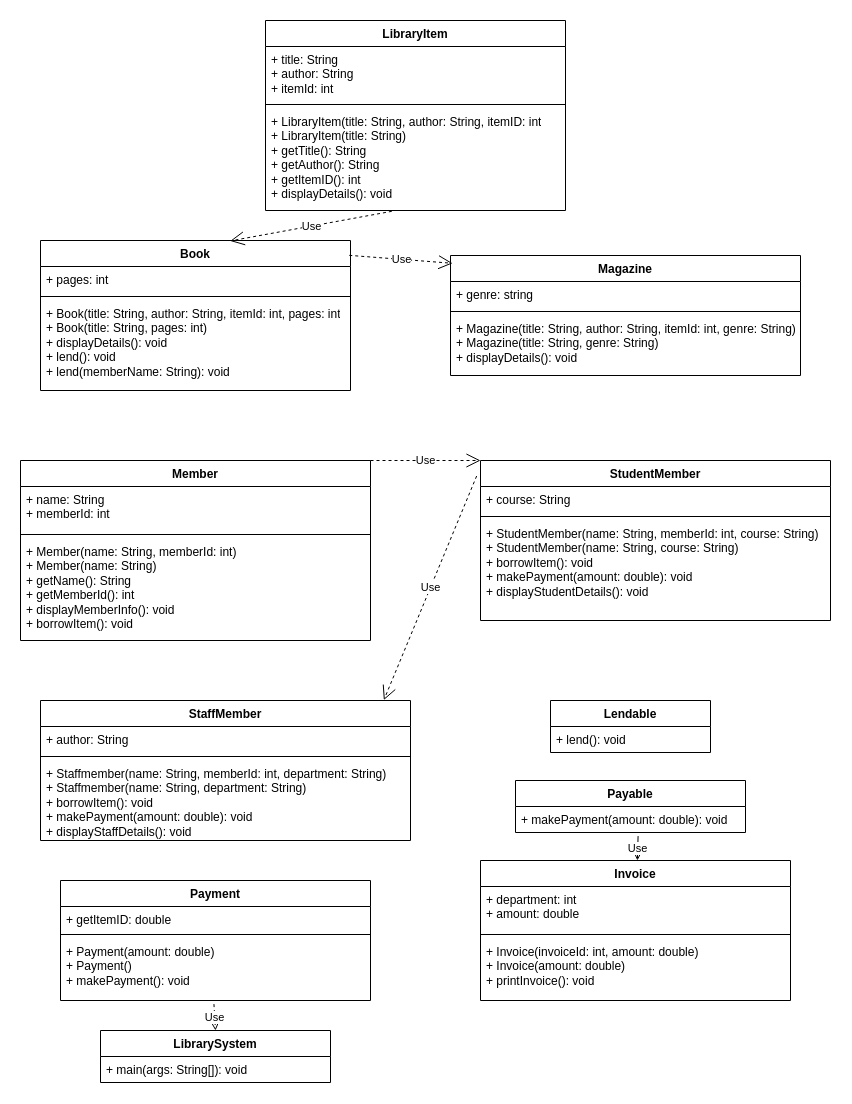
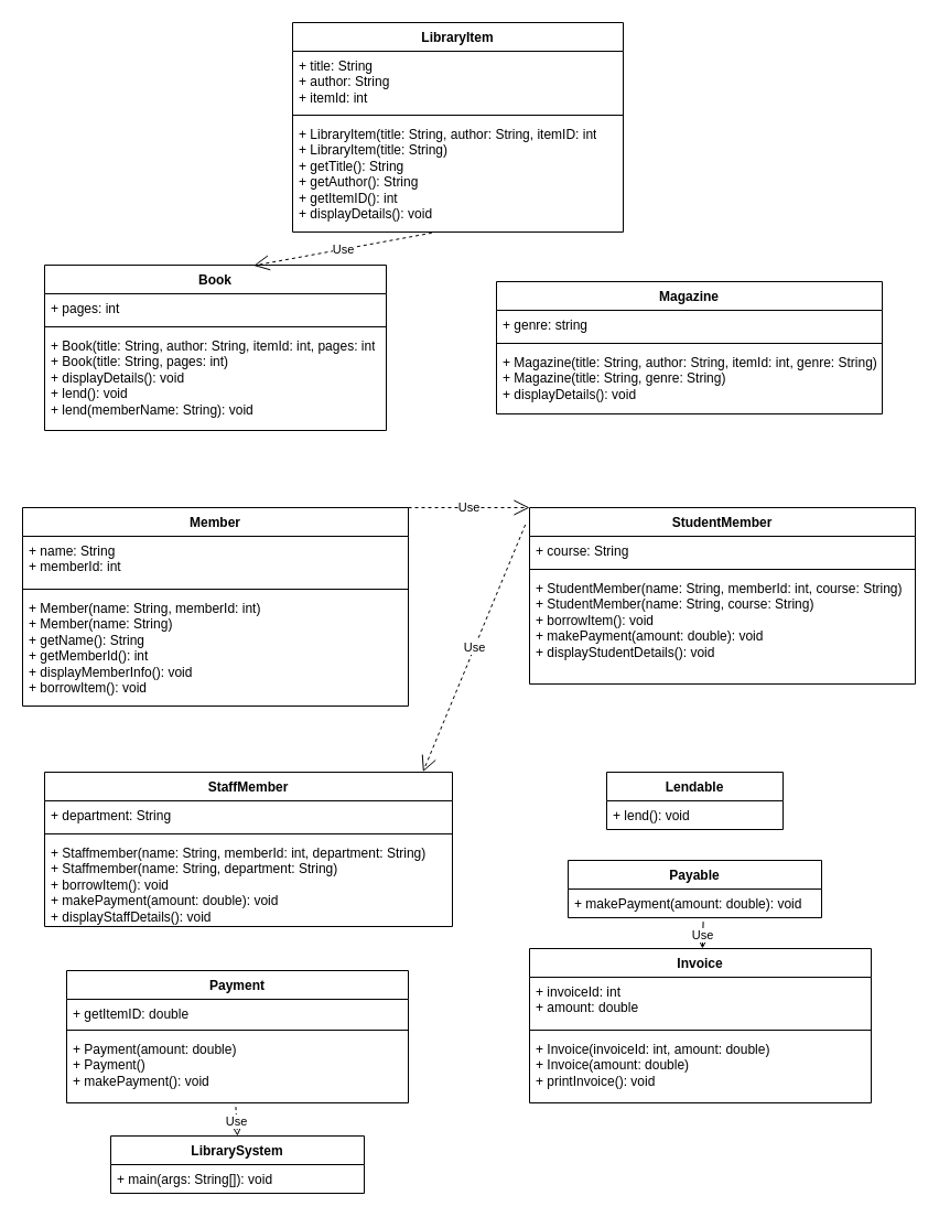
- <mxCell id="23" value="Use" style="endArrow=open;endSize=12;dashed=1;html=1;rounded=0;exitX=0.996;exitY=0.099;exitDx=0;exitDy=0;exitPerimeter=0;entryX=0.006;entryY=0.065;entryDx=0;entryDy=0;entryPerimeter=0;" edge="1" parent="1" source="6" target="10"><mxGeometry width="160" relative="1" as="geometry"><mxPoint x="340" y="250" as="sourcePoint" /><mxPoint x="500" y="250" as="targetPoint" /></mxGeometry></mxCell>
- <mxCell id="25" value="+ author: String" style="text;strokeColor=none;fillColor=none;align=left;verticalAlign=top;spacingLeft=4;spacingRight=4;overflow=hidden;rotatable=0;points=[[0,0.5],[1,0.5]];portConstraint=eastwest;whiteSpace=wrap;html=1;" vertex="1" parent="24"><mxGeometry y="26" width="370" height="26" as="geometry" /></mxCell>
+ <mxCell id="25" value="+ department: String" style="text;strokeColor=none;fillColor=none;align=left;verticalAlign=top;spacingLeft=4;spacingRight=4;overflow=hidden;rotatable=0;points=[[0,0.5],[1,0.5]];portConstraint=eastwest;whiteSpace=wrap;html=1;" vertex="1" parent="24"><mxGeometry y="26" width="370" height="26" as="geometry" /></mxCell>
- <mxCell id="35" value="+ department: int&lt;div&gt;+ amount: double&lt;/div&gt;" style="text;strokeColor=none;fillColor=none;align=left;verticalAlign=top;spacingLeft=4;spacingRight=4;overflow=hidden;rotatable=0;points=[[0,0.5],[1,0.5]];portConstraint=eastwest;whiteSpace=wrap;html=1;" vertex="1" parent="34"><mxGeometry y="26" width="310" height="44" as="geometry" /></mxCell>
+ <mxCell id="35" value="+ invoiceId: int&lt;div&gt;+ amount: double&lt;/div&gt;" style="text;strokeColor=none;fillColor=none;align=left;verticalAlign=top;spacingLeft=4;spacingRight=4;overflow=hidden;rotatable=0;points=[[0,0.5],[1,0.5]];portConstraint=eastwest;whiteSpace=wrap;html=1;" vertex="1" parent="34"><mxGeometry y="26" width="310" height="44" as="geometry" /></mxCell>
